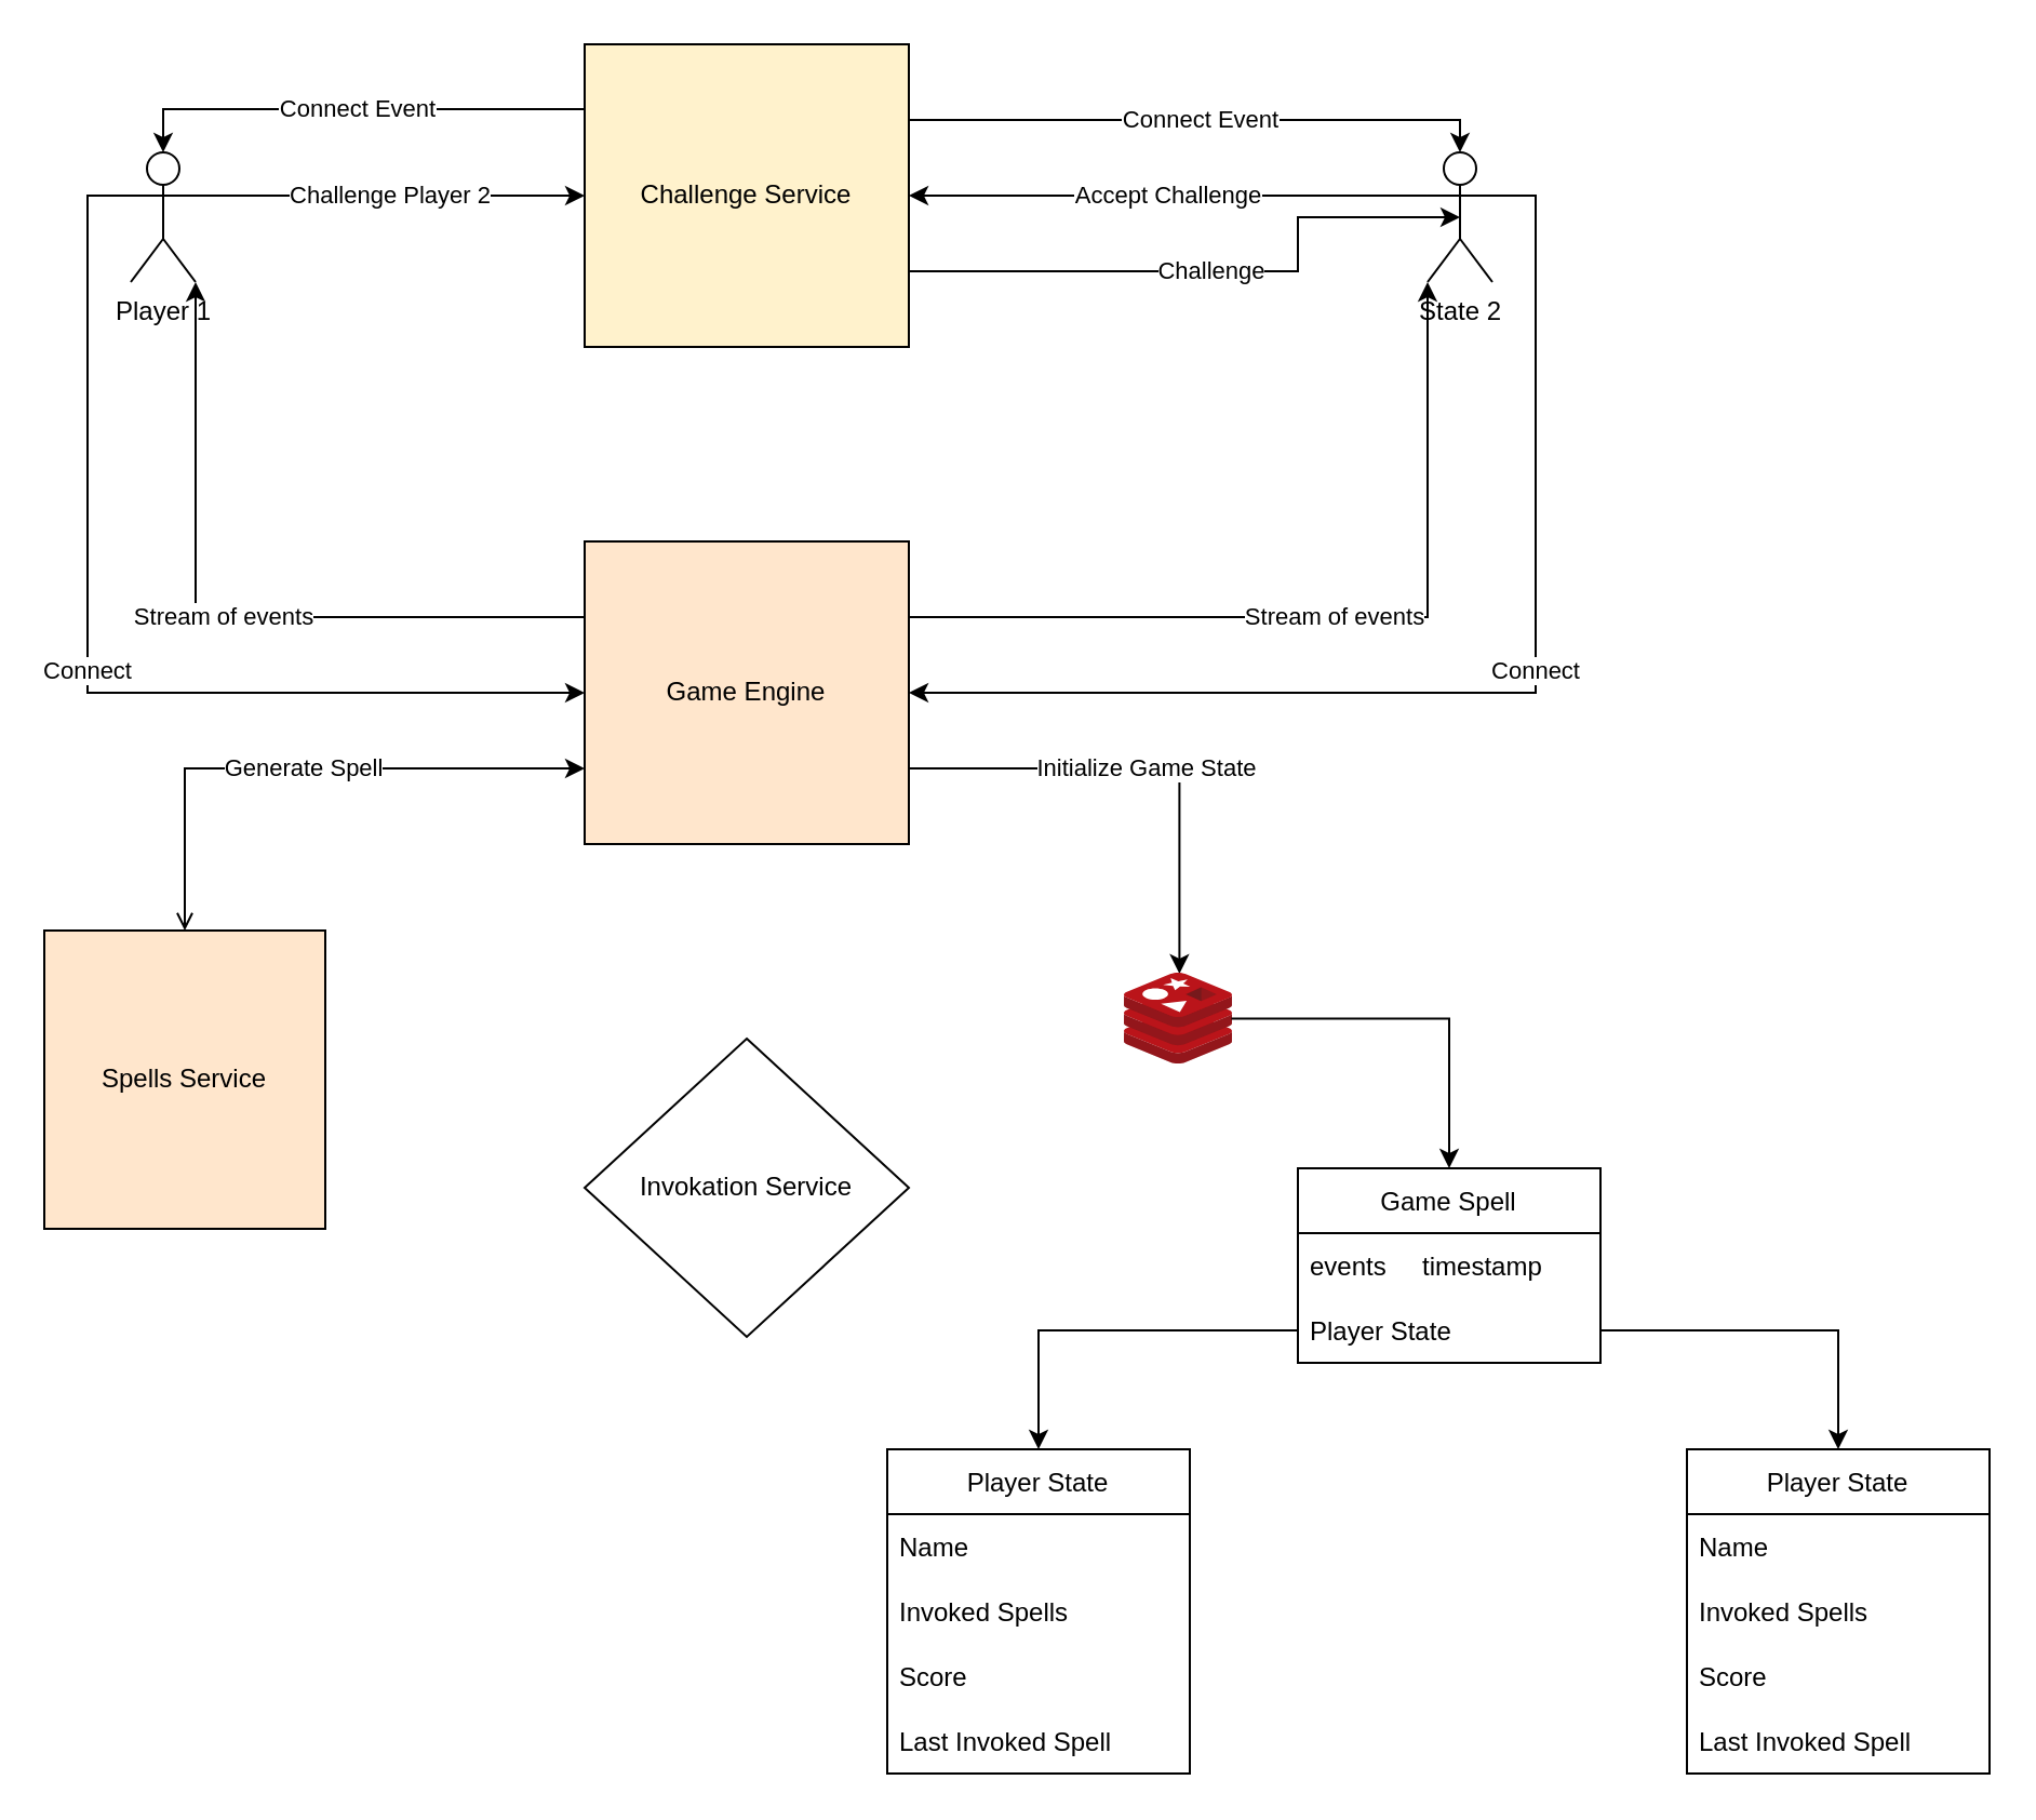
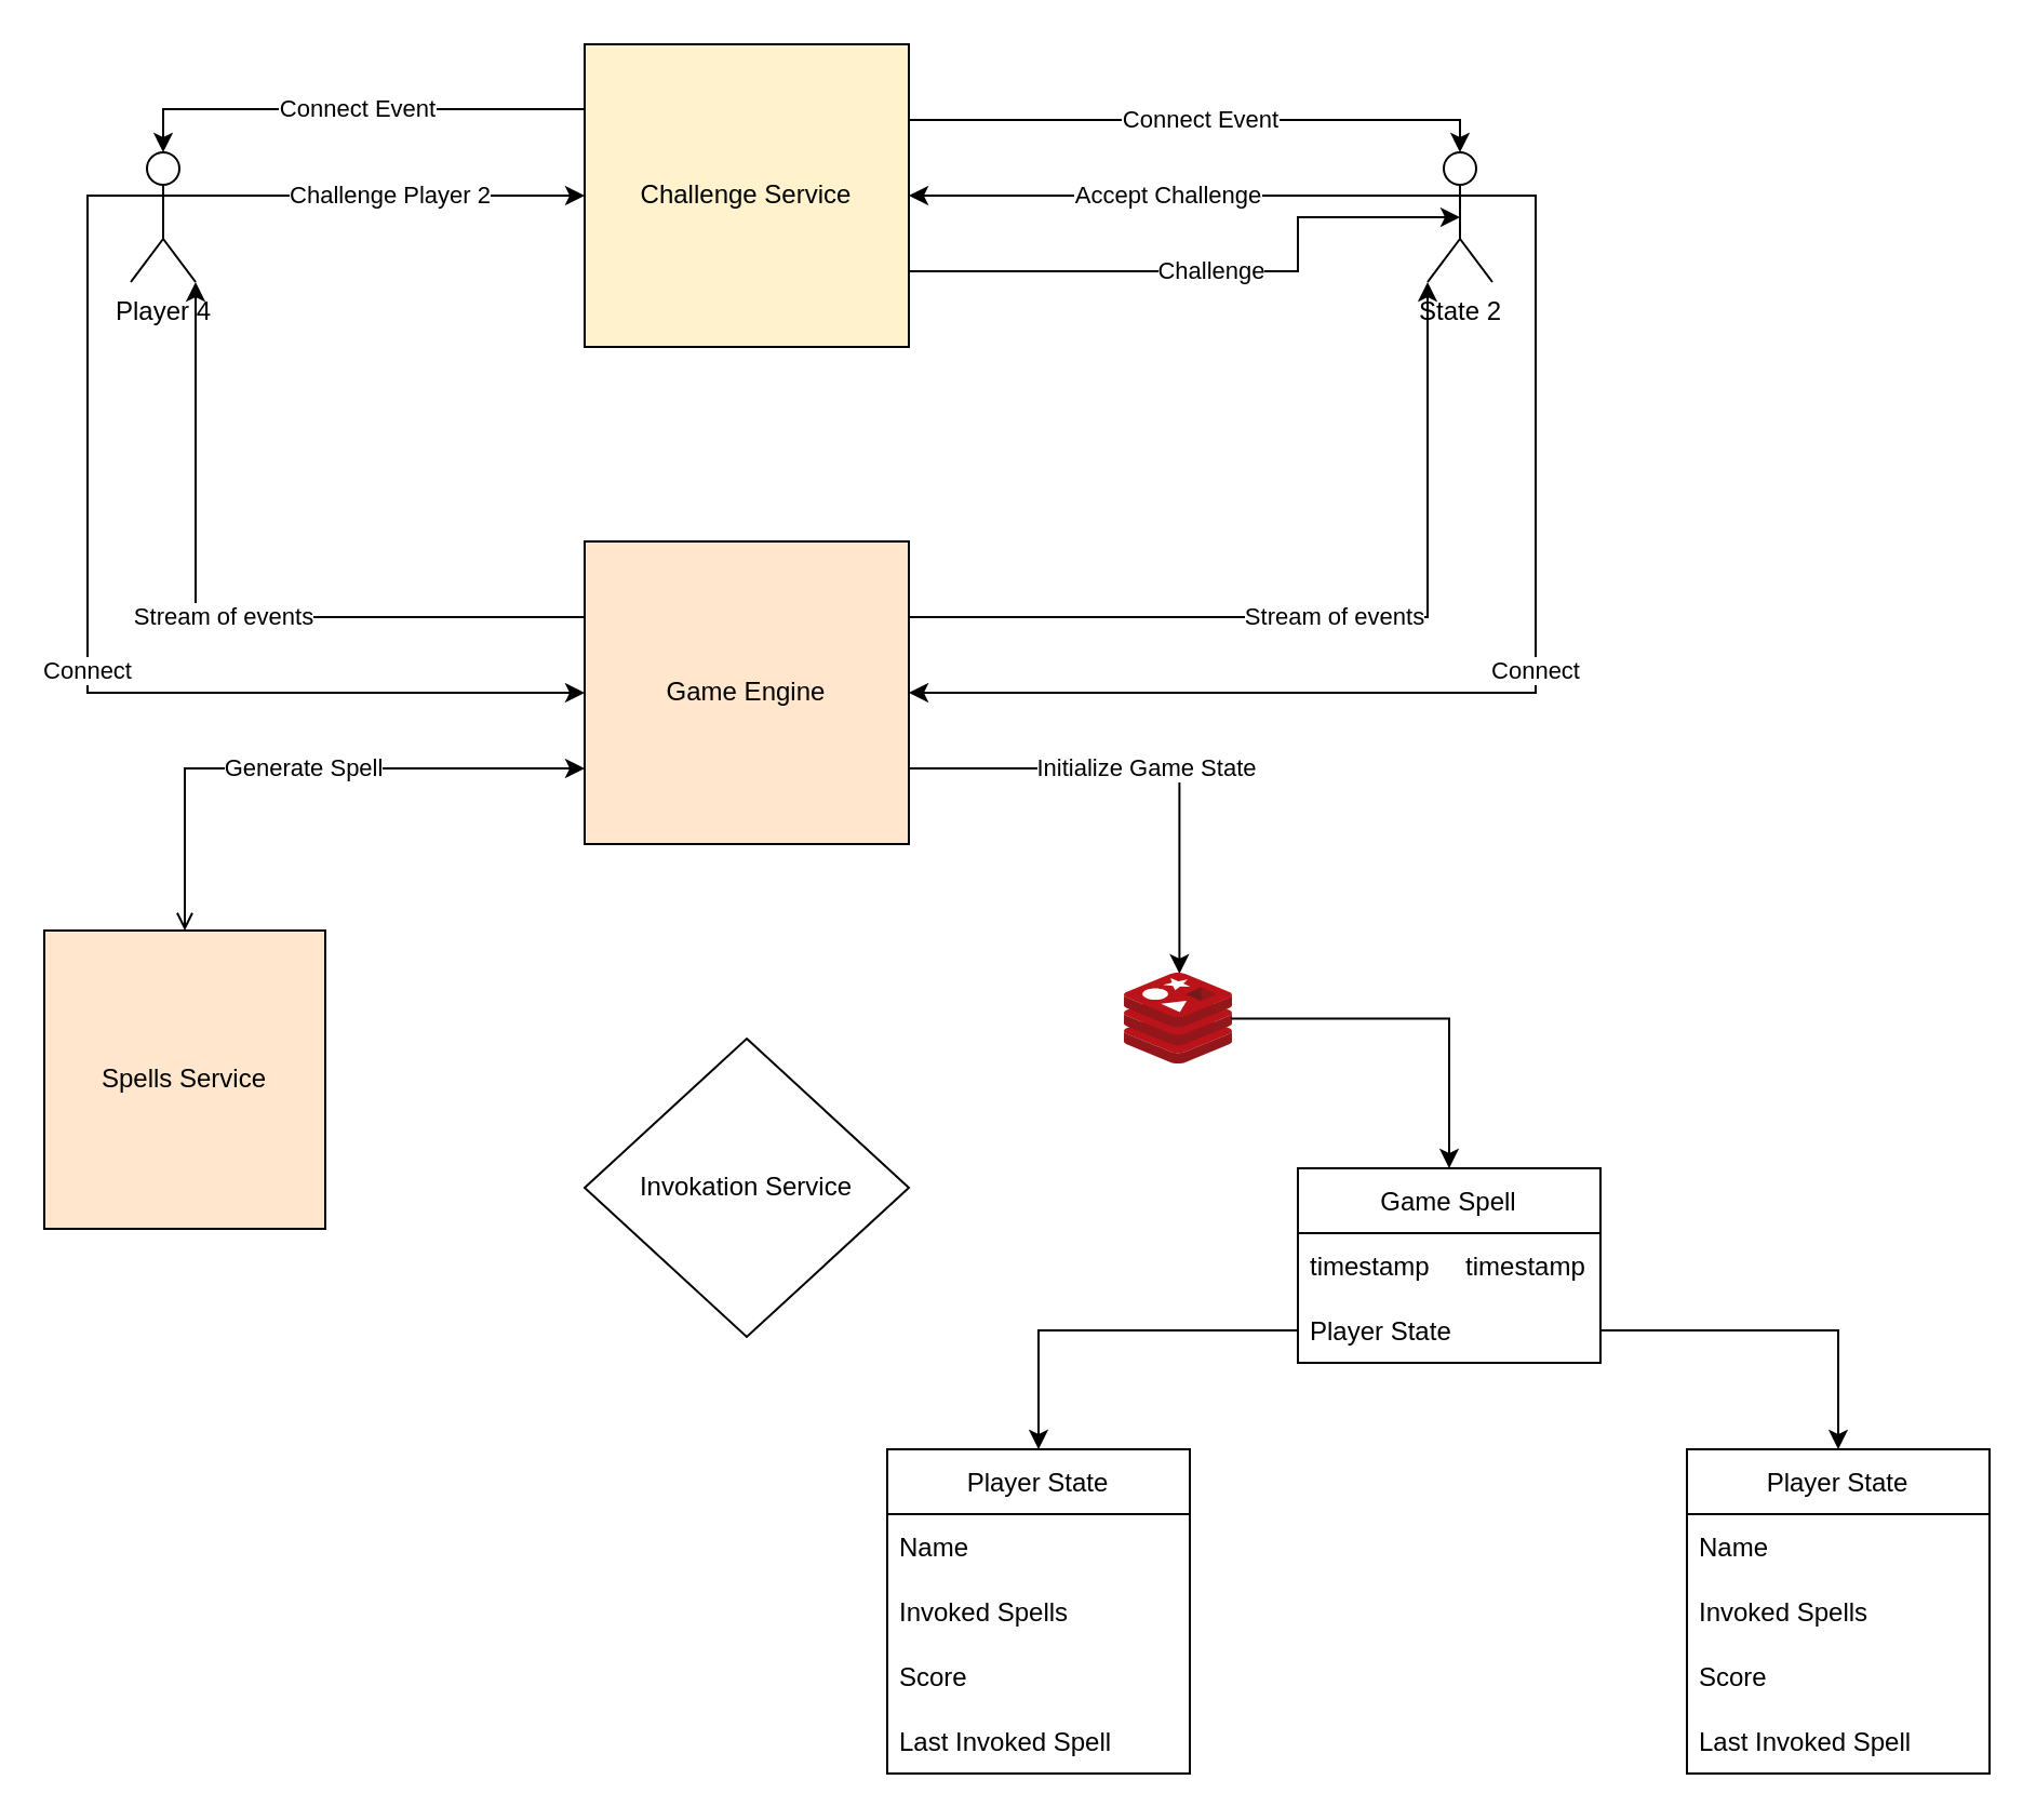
- <mxCell id="9" value="Player 1" style="shape=umlActor;verticalLabelPosition=bottom;verticalAlign=top;html=1;outlineConnect=0;" parent="1" vertex="1"><mxGeometry x="60" y="70" width="30" height="60" as="geometry" /></mxCell>
+ <mxCell id="9" value="Player 4" style="shape=umlActor;verticalLabelPosition=bottom;verticalAlign=top;html=1;outlineConnect=0;" parent="1" vertex="1"><mxGeometry x="60" y="70" width="30" height="60" as="geometry" /></mxCell>
- <mxCell id="21" value="events     timestamp" style="text;strokeColor=none;fillColor=none;align=left;verticalAlign=middle;spacingLeft=4;spacingRight=4;overflow=hidden;points=[[0,0.5],[1,0.5]];portConstraint=eastwest;rotatable=0;" parent="20" vertex="1"><mxGeometry y="30" width="140" height="30" as="geometry" /></mxCell>
+ <mxCell id="21" value="timestamp     timestamp" style="text;strokeColor=none;fillColor=none;align=left;verticalAlign=middle;spacingLeft=4;spacingRight=4;overflow=hidden;points=[[0,0.5],[1,0.5]];portConstraint=eastwest;rotatable=0;" parent="20" vertex="1"><mxGeometry y="30" width="140" height="30" as="geometry" /></mxCell>
